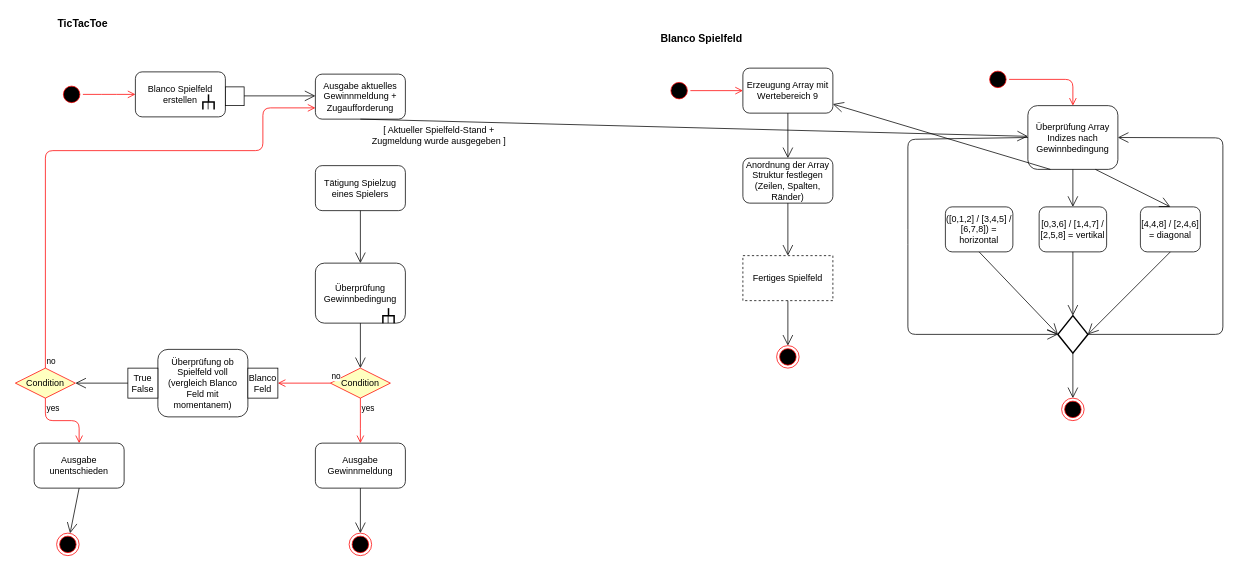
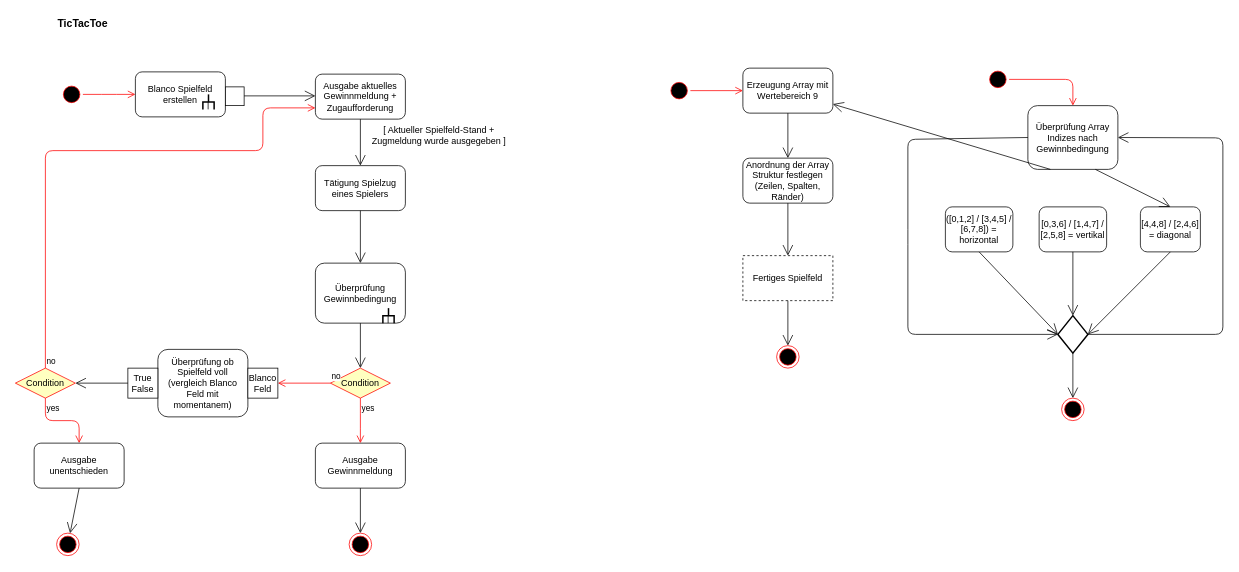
- <mxCell id="10" value="&lt;b&gt;&lt;font style=&quot;font-size: 14px&quot;&gt;Blanco Spielfeld&lt;/font&gt;&lt;/b&gt;" style="text;html=1;strokeColor=none;fillColor=none;align=center;verticalAlign=middle;whiteSpace=wrap;rounded=0;" vertex="1" parent="1"><mxGeometry x="870" y="40" width="130" height="20" as="geometry" /></mxCell>
- <mxCell id="22" value="" style="endArrow=open;endFill=1;endSize=12;html=1;exitX=0.5;exitY=1;exitDx=0;exitDy=0;" edge="1" parent="1" source="21" target="30"><mxGeometry width="160" relative="1" as="geometry"><mxPoint x="450" y="230" as="sourcePoint" /><mxPoint x="610" y="230" as="targetPoint" /></mxGeometry></mxCell>
+ <mxCell id="22" value="" style="endArrow=open;endFill=1;endSize=12;html=1;exitX=0.5;exitY=1;exitDx=0;exitDy=0;entryX=0.5;entryY=0;entryDx=0;entryDy=0;" edge="1" parent="1" source="21" target="20"><mxGeometry width="160" relative="1" as="geometry"><mxPoint x="450" y="230" as="sourcePoint" /><mxPoint x="610" y="230" as="targetPoint" /></mxGeometry></mxCell>
- <mxCell id="33" value="" style="endArrow=open;endFill=1;endSize=12;html=1;exitX=0.5;exitY=1;exitDx=0;exitDy=0;entryX=0.5;entryY=0;entryDx=0;entryDy=0;" edge="1" parent="1" source="30" target="34"><mxGeometry width="160" relative="1" as="geometry"><mxPoint x="1410" y="285" as="sourcePoint" /><mxPoint x="1430" y="275" as="targetPoint" /></mxGeometry></mxCell>
